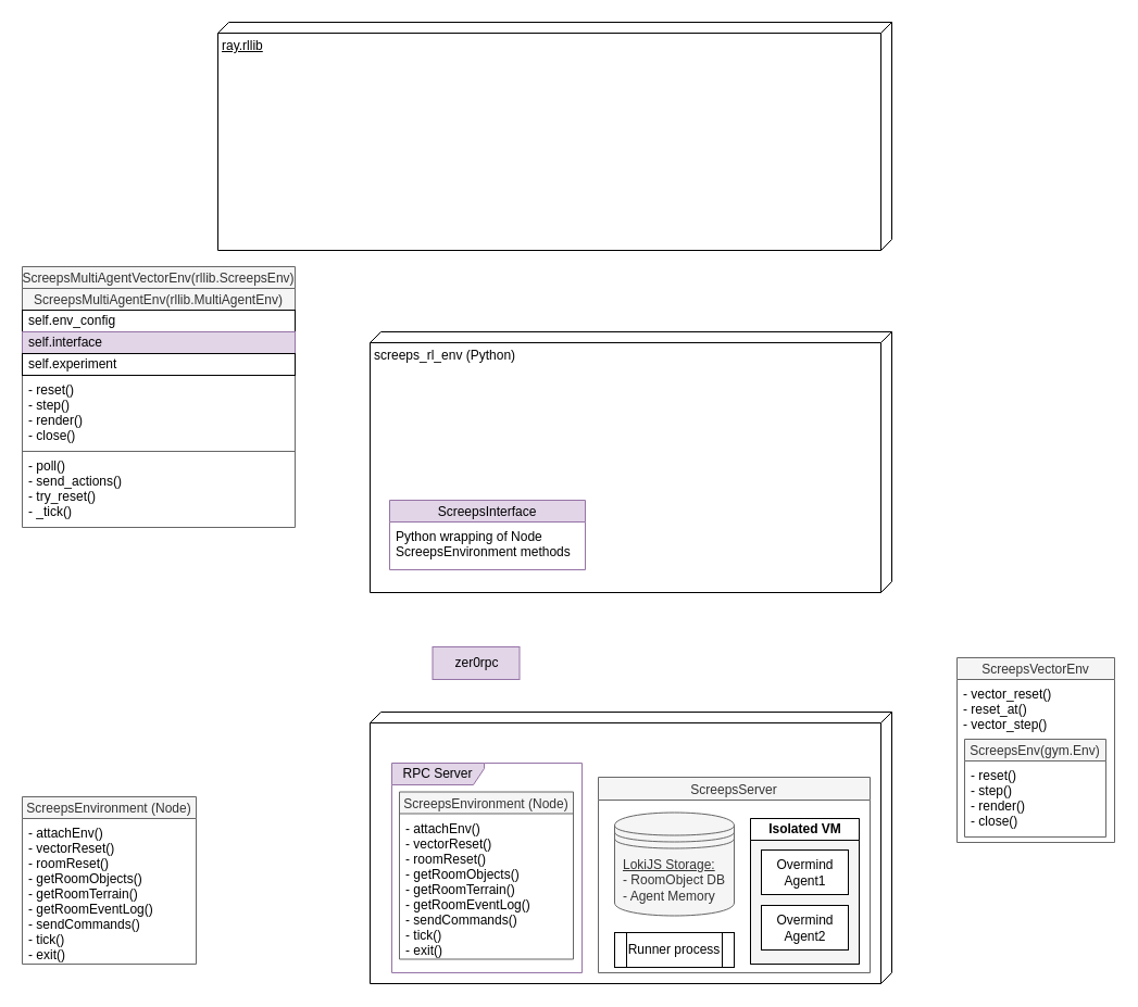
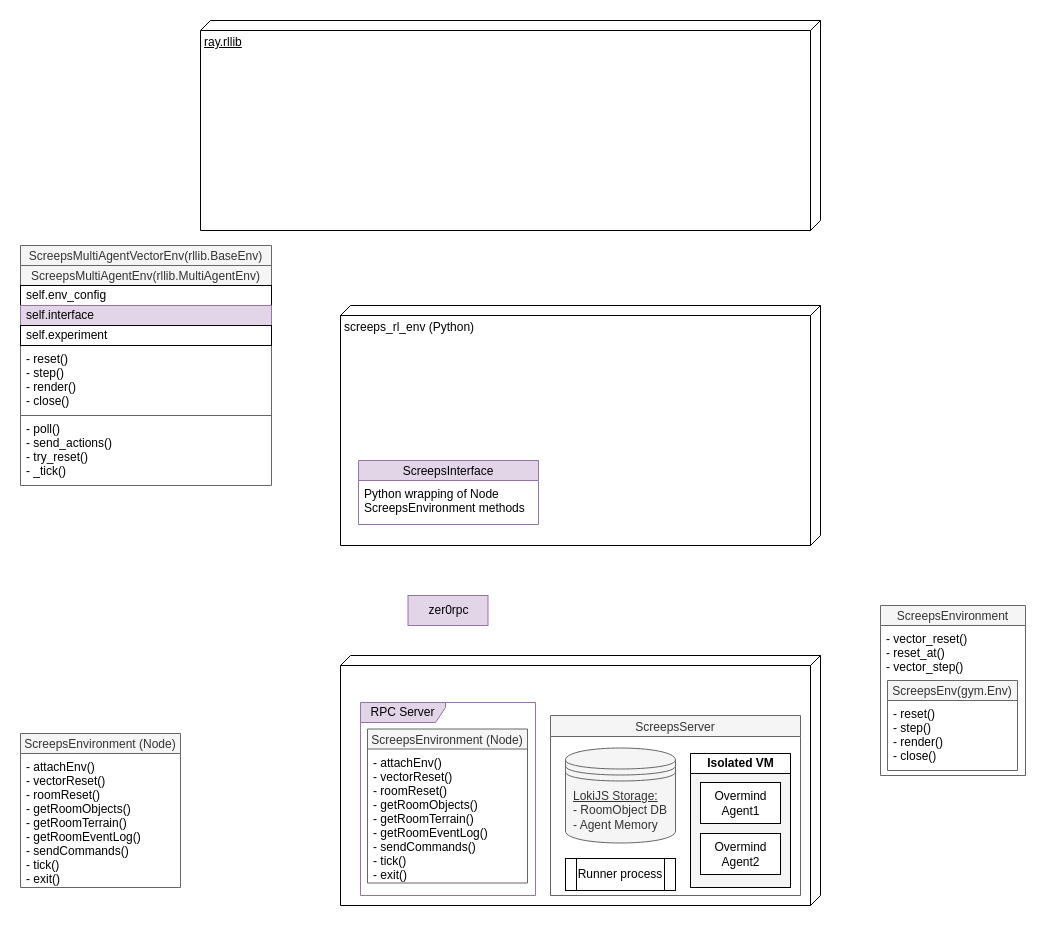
- <mxCell id="26" value="ScreepsMultiAgentVectorEnv(rllib.ScreepsEnv)" style="swimlane;fontStyle=0;childLayout=stackLayout;horizontal=1;startSize=20;fillColor=#f5f5f5;horizontalStack=0;resizeParent=1;resizeParentMax=0;resizeLast=0;collapsible=1;marginBottom=0;strokeColor=#666666;fontColor=#333333;" vertex="1" parent="1"><mxGeometry x="20" y="245" width="251" height="240" as="geometry"><mxRectangle x="70" y="315" width="150" height="20" as="alternateBounds" /></mxGeometry></mxCell>
+ <mxCell id="26" value="ScreepsMultiAgentVectorEnv(rllib.BaseEnv)" style="swimlane;fontStyle=0;childLayout=stackLayout;horizontal=1;startSize=20;fillColor=#f5f5f5;horizontalStack=0;resizeParent=1;resizeParentMax=0;resizeLast=0;collapsible=1;marginBottom=0;strokeColor=#666666;fontColor=#333333;" vertex="1" parent="1"><mxGeometry x="20" y="245" width="251" height="240" as="geometry"><mxRectangle x="70" y="315" width="150" height="20" as="alternateBounds" /></mxGeometry></mxCell>
- <mxCell id="16" value="zer0rpc" style="html=1;labelBackgroundColor=none;strokeColor=#9673a6;fillColor=#e1d5e7;" vertex="1" parent="1"><mxGeometry x="397.5" y="595" width="80" height="30" as="geometry" /></mxCell>
+ <mxCell id="16" value="zer0rpc" style="html=1;labelBackgroundColor=none;strokeColor=#9673a6;fillColor=#e1d5e7;" vertex="1" parent="1"><mxGeometry x="407.5" y="595" width="80" height="30" as="geometry" /></mxCell>
- <mxCell id="24" value="ScreepsVectorEnv" style="swimlane;fontStyle=0;childLayout=stackLayout;horizontal=1;startSize=20;fillColor=#f5f5f5;horizontalStack=0;resizeParent=1;resizeParentMax=0;resizeLast=0;collapsible=1;marginBottom=0;strokeColor=#666666;fontColor=#333333;" vertex="1" parent="21"><mxGeometry width="145" height="170" as="geometry"><mxRectangle x="70" y="315" width="150" height="20" as="alternateBounds" /></mxGeometry></mxCell>
+ <mxCell id="24" value="ScreepsEnvironment" style="swimlane;fontStyle=0;childLayout=stackLayout;horizontal=1;startSize=20;fillColor=#f5f5f5;horizontalStack=0;resizeParent=1;resizeParentMax=0;resizeLast=0;collapsible=1;marginBottom=0;strokeColor=#666666;fontColor=#333333;" vertex="1" parent="21"><mxGeometry width="145" height="170" as="geometry"><mxRectangle x="70" y="315" width="150" height="20" as="alternateBounds" /></mxGeometry></mxCell>
